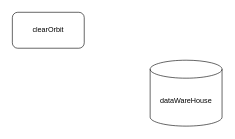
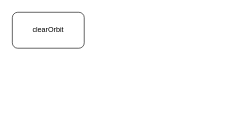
- <mxCell id="3" value="dataWareHouse" style="shape=cylinder3;whiteSpace=wrap;html=1;boundedLbl=1;backgroundOutline=1;size=15;" vertex="1" parent="1"><mxGeometry x="250" y="100" width="120" height="110" as="geometry" /></mxCell>
